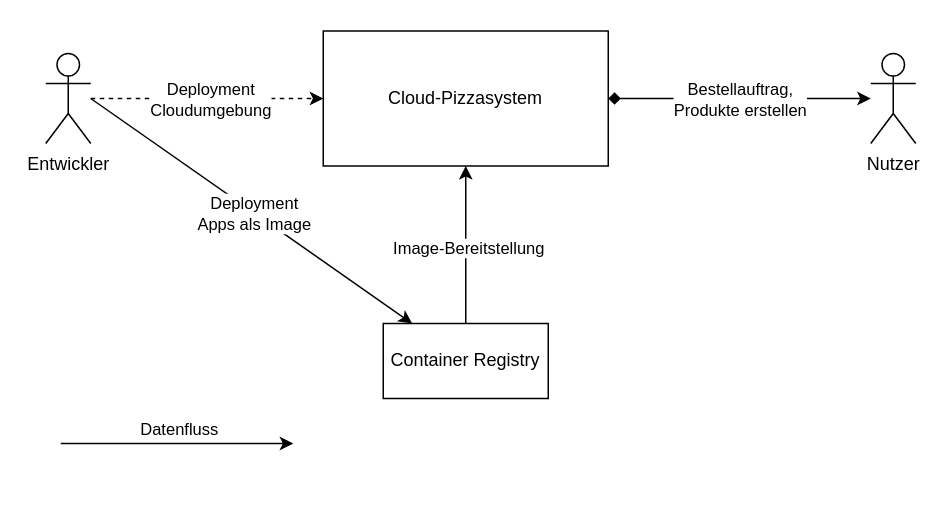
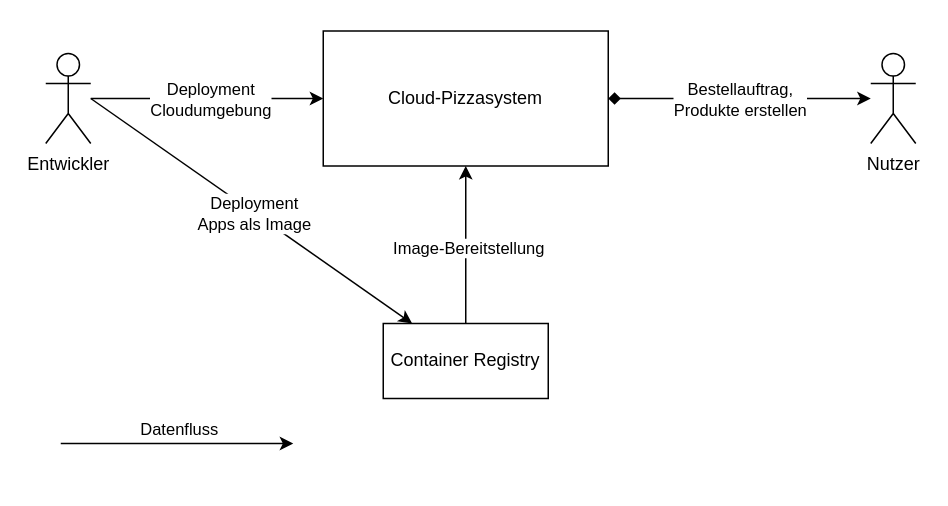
- <mxCell id="3" style="rounded=0;orthogonalLoop=1;jettySize=auto;html=1;dashed=1;" edge="1" parent="1" source="5" target="2"><mxGeometry relative="1" as="geometry" /></mxCell>
+ <mxCell id="3" style="rounded=0;orthogonalLoop=1;jettySize=auto;html=1;" edge="1" parent="1" source="5" target="2"><mxGeometry relative="1" as="geometry" /></mxCell>
